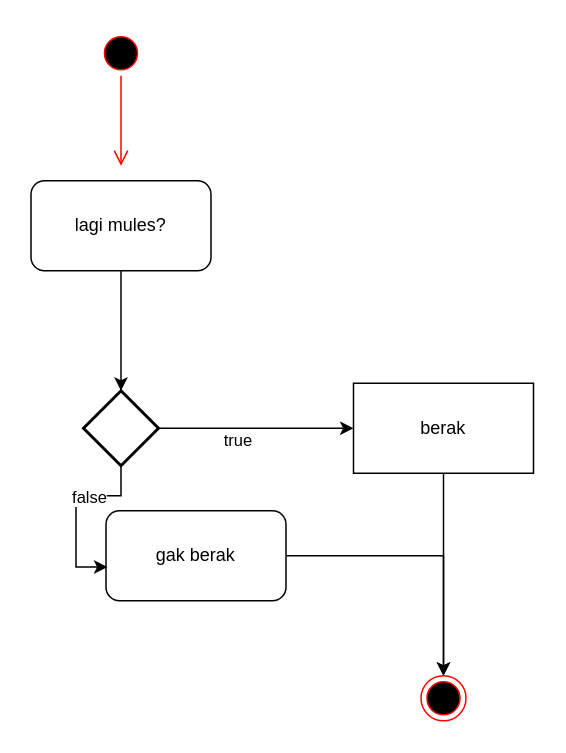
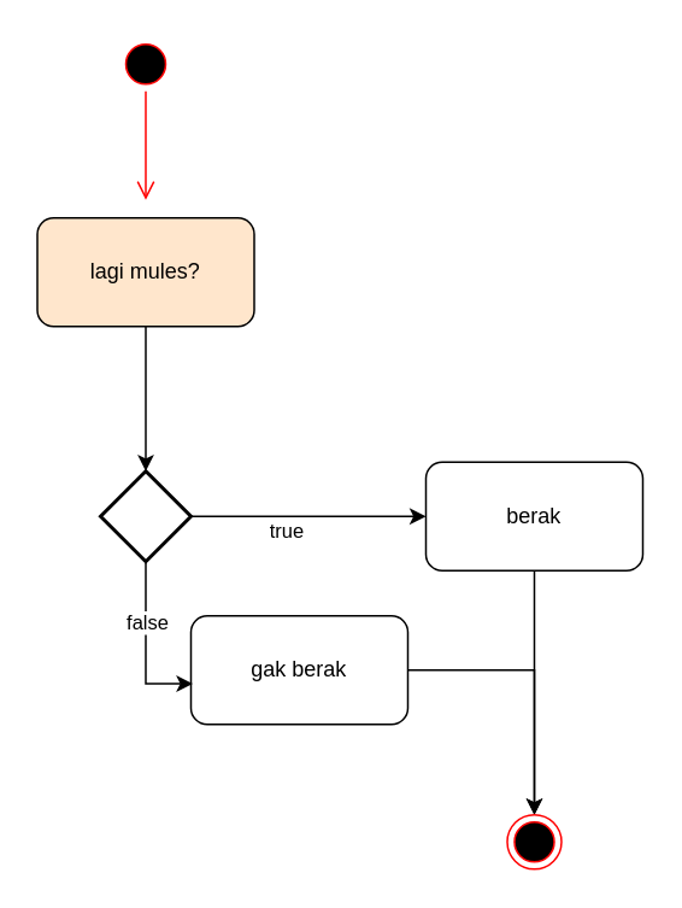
- <mxCell id="4" value="lagi mules?" style="rounded=1;whiteSpace=wrap;html=1;" vertex="1" parent="1"><mxGeometry x="20" y="120" width="120" height="60" as="geometry" /></mxCell>
+ <mxCell id="4" value="lagi mules?" style="rounded=1;whiteSpace=wrap;html=1;fillColor=#ffe6cc;" vertex="1" parent="1"><mxGeometry x="20" y="120" width="120" height="60" as="geometry" /></mxCell>
- <mxCell id="10" value="berak" style="whiteSpace=wrap;html=1;rounded=0;" vertex="1" parent="1"><mxGeometry x="235" y="255" width="120" height="60" as="geometry" /></mxCell>
+ <mxCell id="10" value="berak" style="rounded=1;whiteSpace=wrap;html=1;" vertex="1" parent="1"><mxGeometry x="235" y="255" width="120" height="60" as="geometry" /></mxCell>
- <mxCell id="12" value="gak berak" style="rounded=1;whiteSpace=wrap;html=1;" vertex="1" parent="1"><mxGeometry x="70" y="340" width="120" height="60" as="geometry" /></mxCell>
+ <mxCell id="12" value="gak berak" style="rounded=1;whiteSpace=wrap;html=1;" vertex="1" parent="1"><mxGeometry x="105" y="340" width="120" height="60" as="geometry" /></mxCell>
